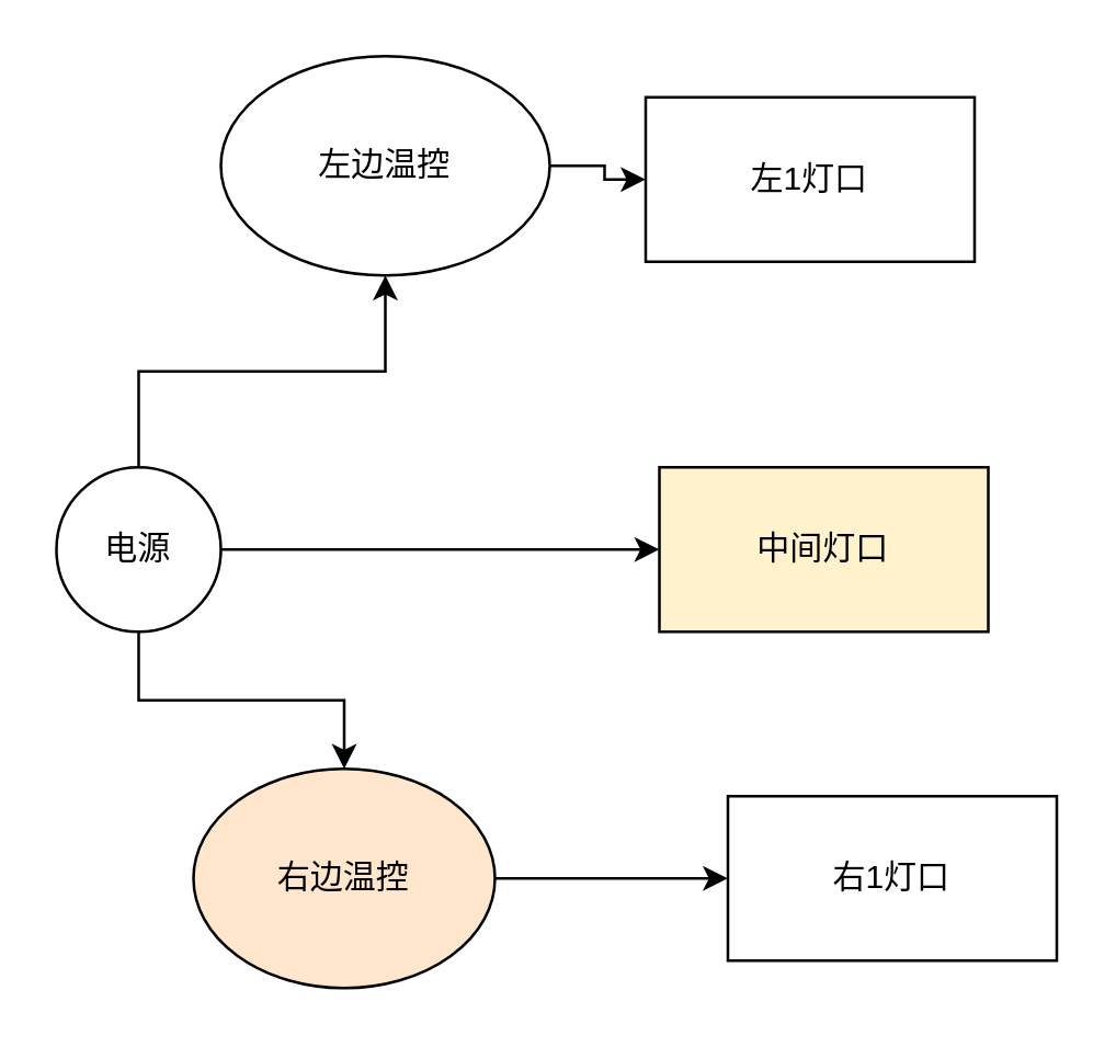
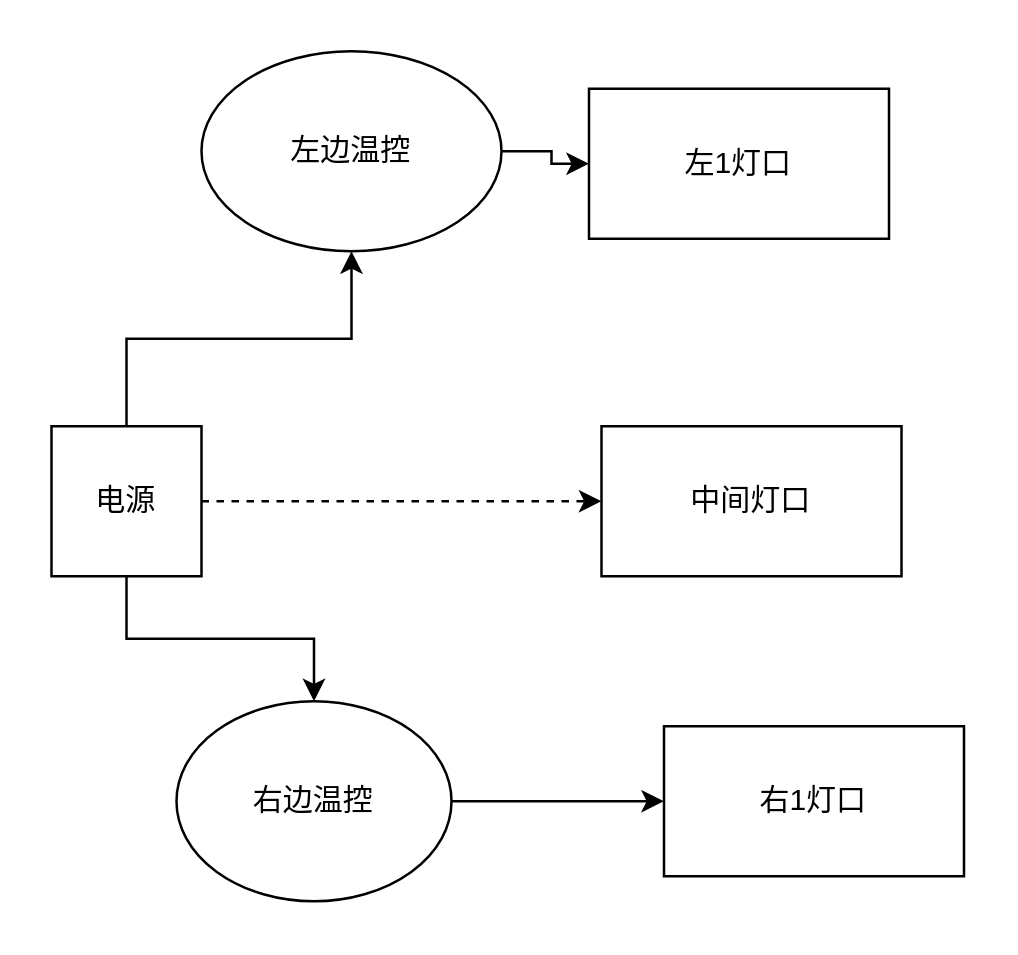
- <mxCell id="5" value="电源" style="ellipse;whiteSpace=wrap;html=1;aspect=fixed;" vertex="1" parent="1"><mxGeometry x="20" y="170" width="60" height="60" as="geometry" /></mxCell>
+ <mxCell id="5" value="电源" style="whiteSpace=wrap;html=1;aspect=fixed;" vertex="1" parent="1"><mxGeometry x="20" y="170" width="60" height="60" as="geometry" /></mxCell>
- <mxCell id="2" style="edgeStyle=orthogonalEdgeStyle;rounded=0;orthogonalLoop=1;jettySize=auto;html=1;" edge="1" parent="1" source="5" target="7"><mxGeometry relative="1" as="geometry" /></mxCell>
+ <mxCell id="2" style="edgeStyle=orthogonalEdgeStyle;rounded=0;orthogonalLoop=1;jettySize=auto;html=1;dashed=1;" edge="1" parent="1" source="5" target="7"><mxGeometry relative="1" as="geometry" /></mxCell>
- <mxCell id="7" value="中间灯口" style="rounded=0;whiteSpace=wrap;html=1;fillColor=#fff2cc;" vertex="1" parent="1"><mxGeometry x="240" y="170" width="120" height="60" as="geometry" /></mxCell>
+ <mxCell id="7" value="中间灯口" style="rounded=0;whiteSpace=wrap;html=1;" vertex="1" parent="1"><mxGeometry x="240" y="170" width="120" height="60" as="geometry" /></mxCell>
- <mxCell id="12" value="右边温控" style="ellipse;whiteSpace=wrap;html=1;fillColor=#ffe6cc;" vertex="1" parent="1"><mxGeometry x="70" y="280" width="110" height="80" as="geometry" /></mxCell>
+ <mxCell id="12" value="右边温控" style="ellipse;whiteSpace=wrap;html=1;" vertex="1" parent="1"><mxGeometry x="70" y="280" width="110" height="80" as="geometry" /></mxCell>
